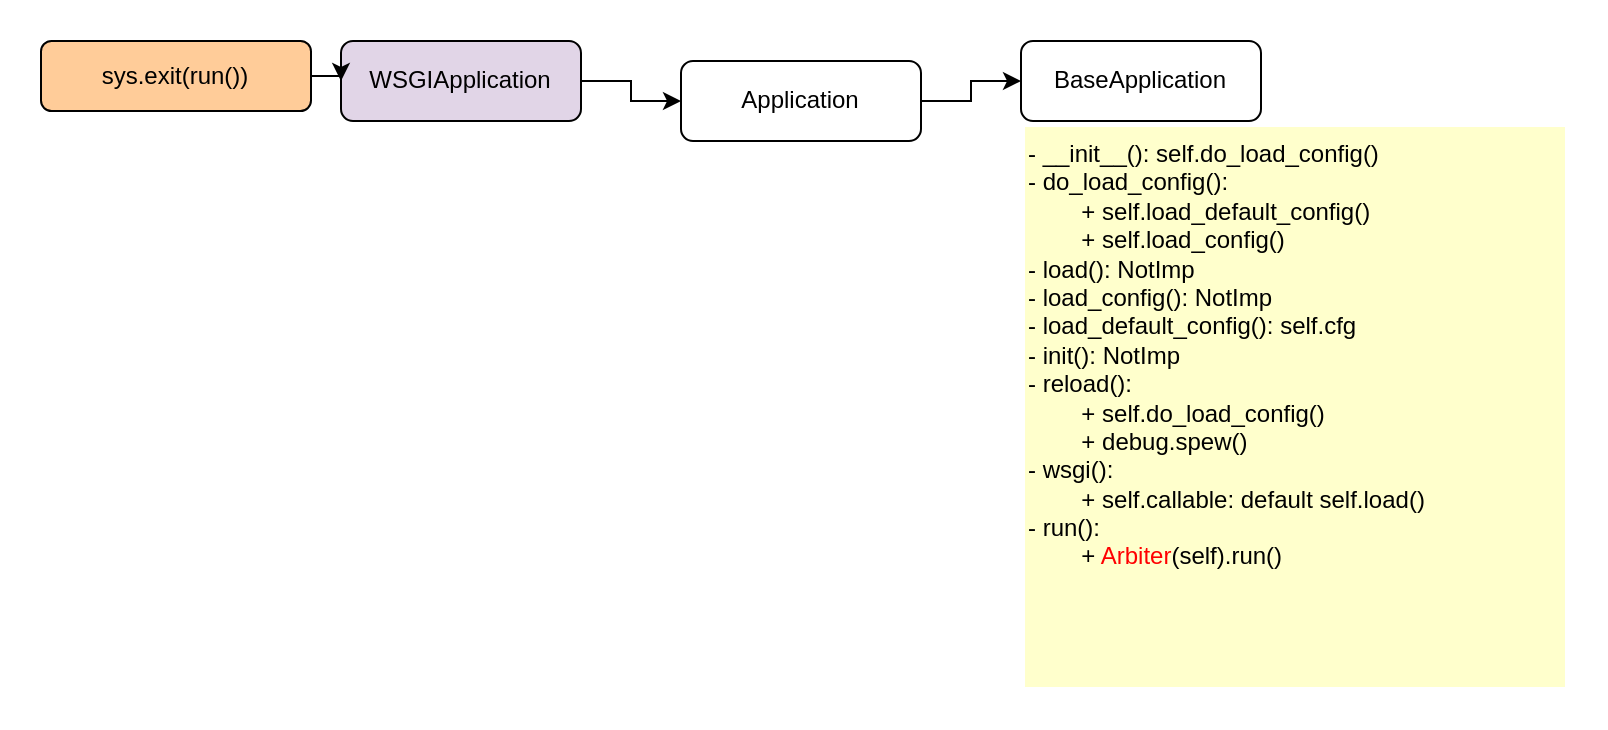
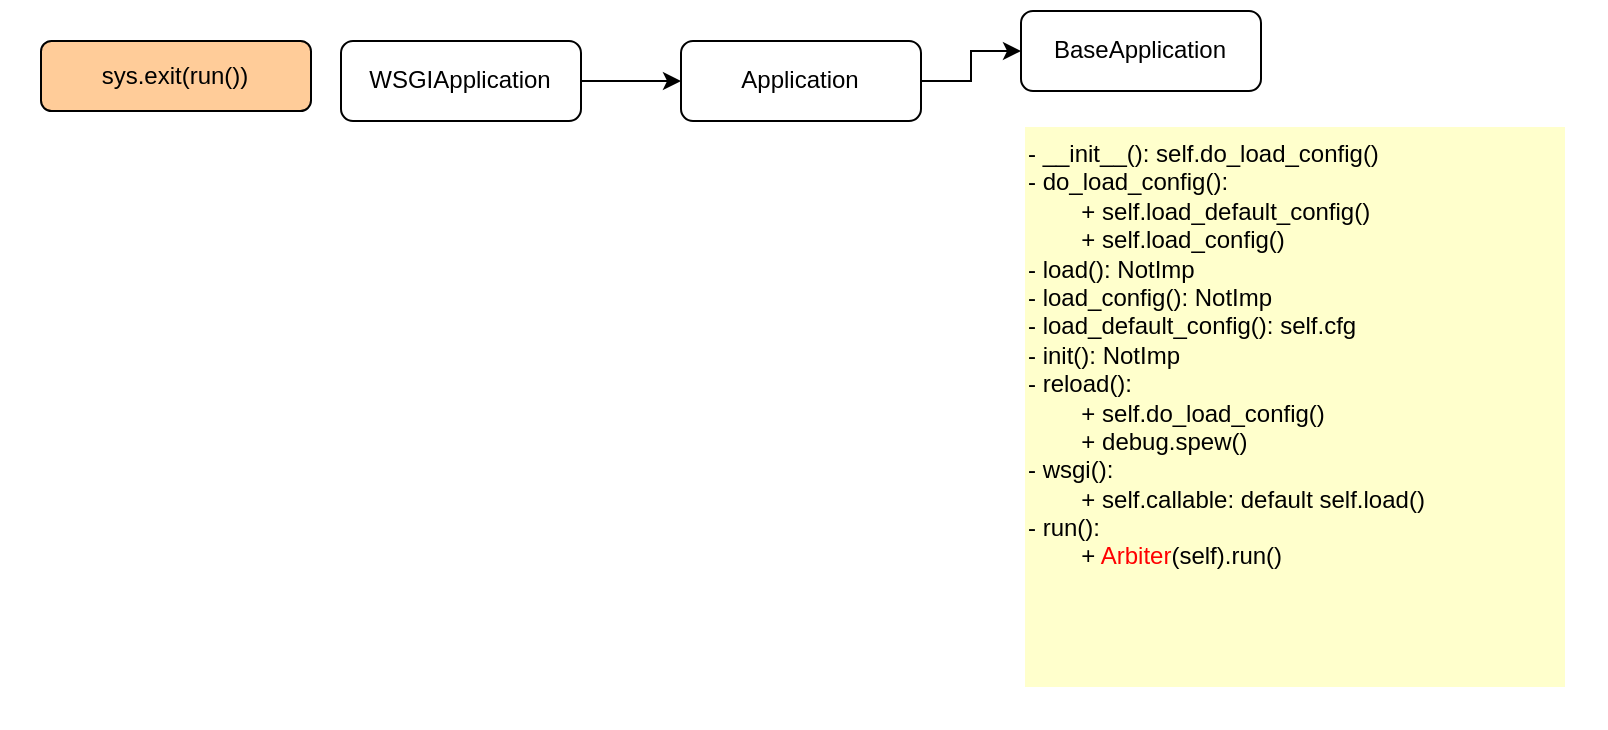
- <mxCell id="4" style="edgeStyle=orthogonalEdgeStyle;rounded=0;orthogonalLoop=1;jettySize=auto;html=1;exitX=1;exitY=0.5;exitDx=0;exitDy=0;entryX=0;entryY=0.5;entryDx=0;entryDy=0;" parent="1" source="5" target="3" edge="1"><mxGeometry relative="1" as="geometry" /></mxCell>
- <mxCell id="3" value="WSGIApplication" style="rounded=1;whiteSpace=wrap;html=1;fontSize=12;glass=0;strokeWidth=1;shadow=0;fillColor=#e1d5e7;" parent="1" vertex="1"><mxGeometry x="170" y="20" width="120" height="40" as="geometry" /></mxCell>
+ <mxCell id="3" value="WSGIApplication" style="rounded=1;whiteSpace=wrap;html=1;fontSize=12;glass=0;strokeWidth=1;shadow=0;" parent="1" vertex="1"><mxGeometry x="170" y="20" width="120" height="40" as="geometry" /></mxCell>
- <mxCell id="8" value="BaseApplication" style="rounded=1;whiteSpace=wrap;html=1;fontSize=12;glass=0;strokeWidth=1;shadow=0;" parent="1" vertex="1"><mxGeometry x="510" y="20" width="120" height="40" as="geometry" /></mxCell>
+ <mxCell id="8" value="BaseApplication" style="rounded=1;whiteSpace=wrap;html=1;fontSize=12;glass=0;strokeWidth=1;shadow=0;" parent="1" vertex="1"><mxGeometry x="510" y="5" width="120" height="40" as="geometry" /></mxCell>
- <mxCell id="7" value="Application" style="rounded=1;whiteSpace=wrap;html=1;fontSize=12;glass=0;strokeWidth=1;shadow=0;" parent="1" vertex="1"><mxGeometry x="340" y="30" width="120" height="40" as="geometry" /></mxCell>
+ <mxCell id="7" value="Application" style="rounded=1;whiteSpace=wrap;html=1;fontSize=12;glass=0;strokeWidth=1;shadow=0;" parent="1" vertex="1"><mxGeometry x="340" y="20" width="120" height="40" as="geometry" /></mxCell>
